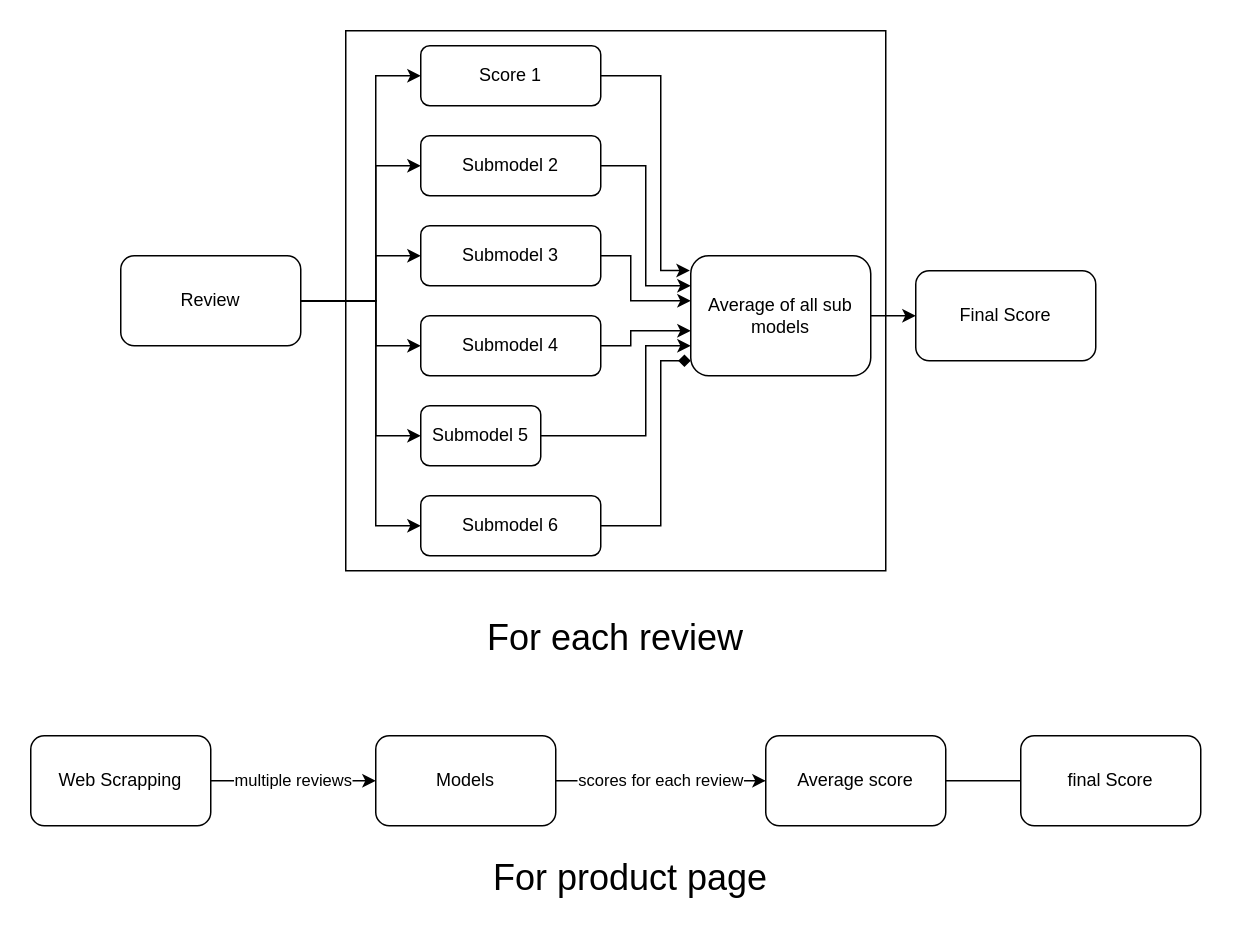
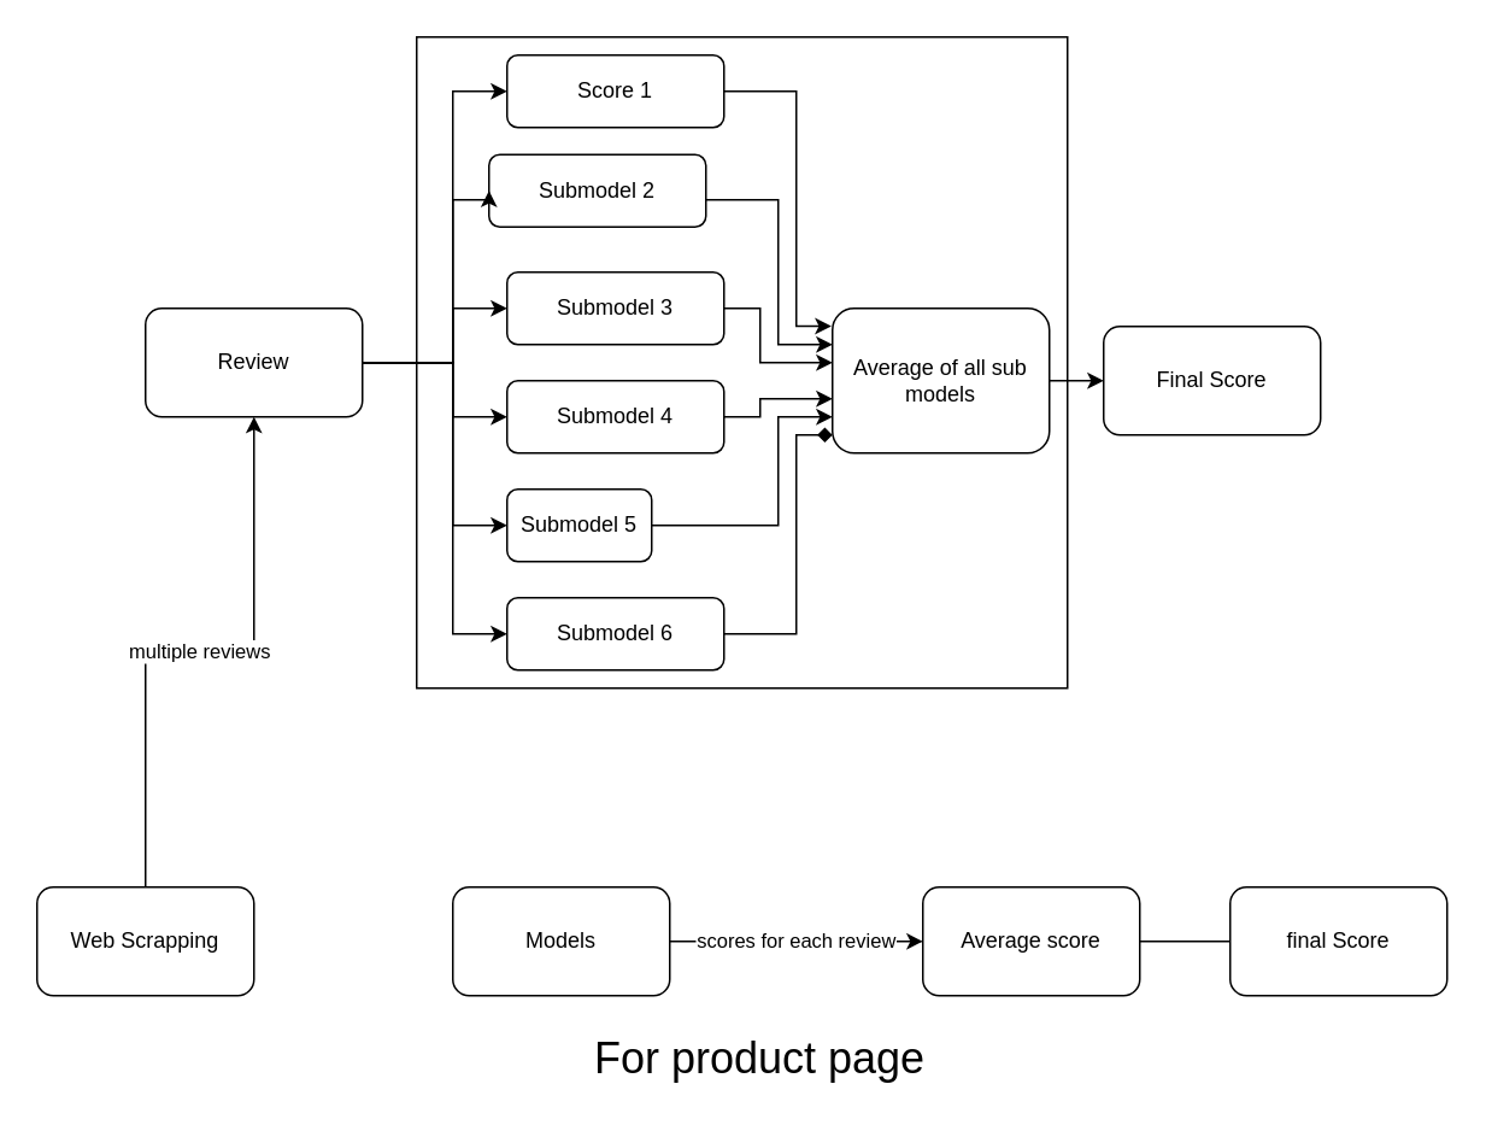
- <mxCell id="6" value="Submodel 2" style="rounded=1;whiteSpace=wrap;html=1;" vertex="1" parent="1"><mxGeometry x="280" y="90" width="120" height="40" as="geometry" /></mxCell>
+ <mxCell id="6" value="Submodel 2" style="rounded=1;whiteSpace=wrap;html=1;" vertex="1" parent="1"><mxGeometry x="270" y="85" width="120" height="40" as="geometry" /></mxCell>
- <mxCell id="32" value="&lt;font style=&quot;font-size: 24px&quot;&gt;For each review&lt;/font&gt;" style="text;html=1;strokeColor=none;fillColor=none;align=center;verticalAlign=middle;whiteSpace=wrap;rounded=0;" vertex="1" parent="1"><mxGeometry x="310" y="410" width="200" height="30" as="geometry" /></mxCell>
- <mxCell id="25" value="multiple reviews" style="edgeStyle=orthogonalEdgeStyle;rounded=0;orthogonalLoop=1;jettySize=auto;html=1;entryX=0;entryY=0.5;entryDx=0;entryDy=0;" edge="1" parent="1" source="26" target="28"><mxGeometry relative="1" as="geometry" /></mxCell>
+ <mxCell id="25" value="multiple reviews" style="edgeStyle=orthogonalEdgeStyle;rounded=0;orthogonalLoop=1;jettySize=auto;html=1;" edge="1" parent="1" source="26" target="21"><mxGeometry relative="1" as="geometry" /></mxCell>
